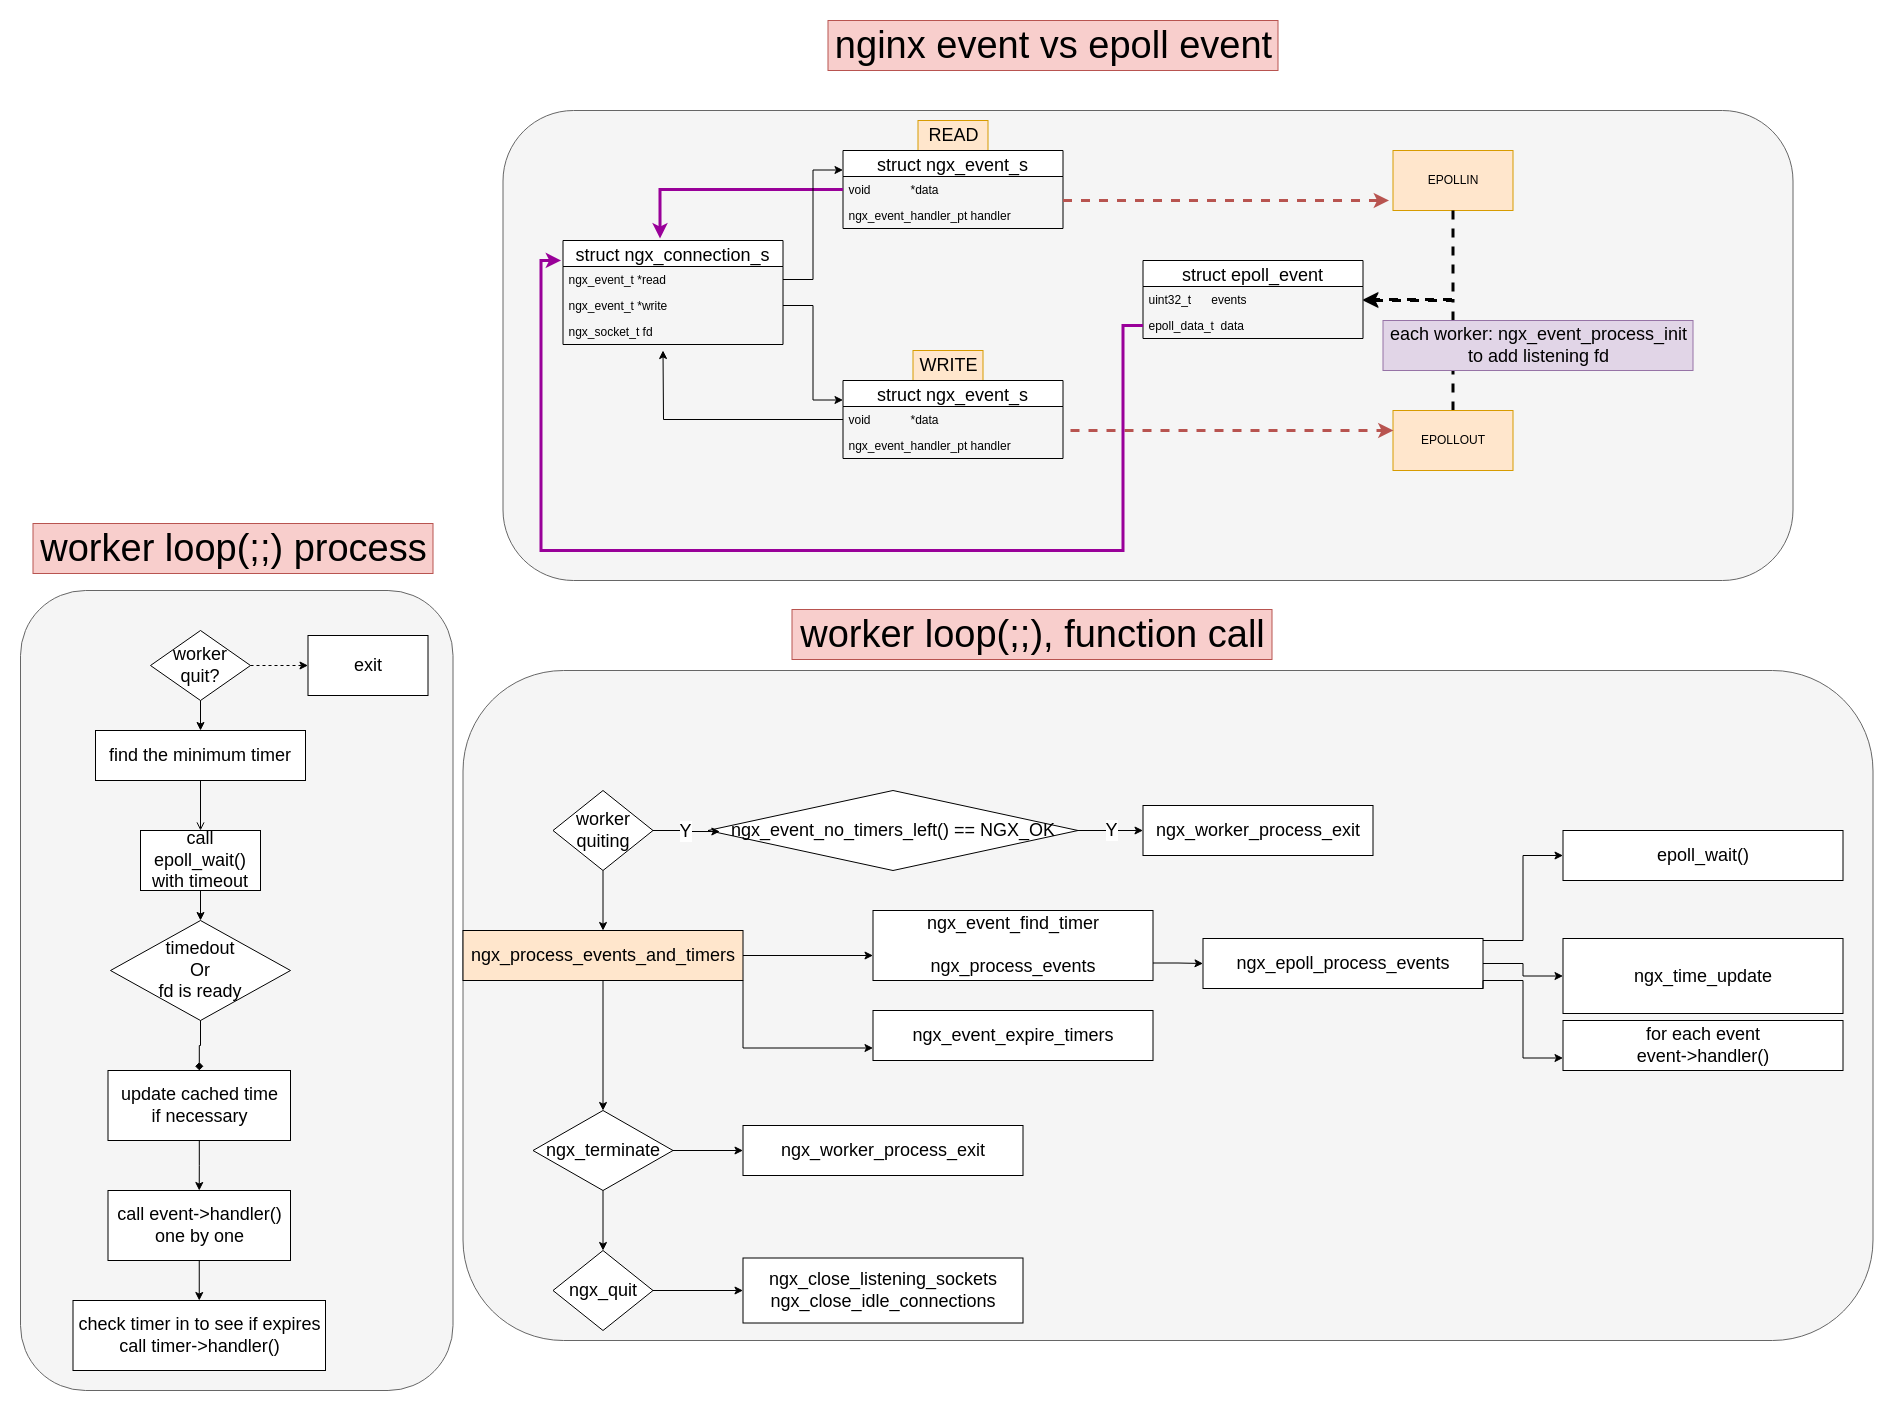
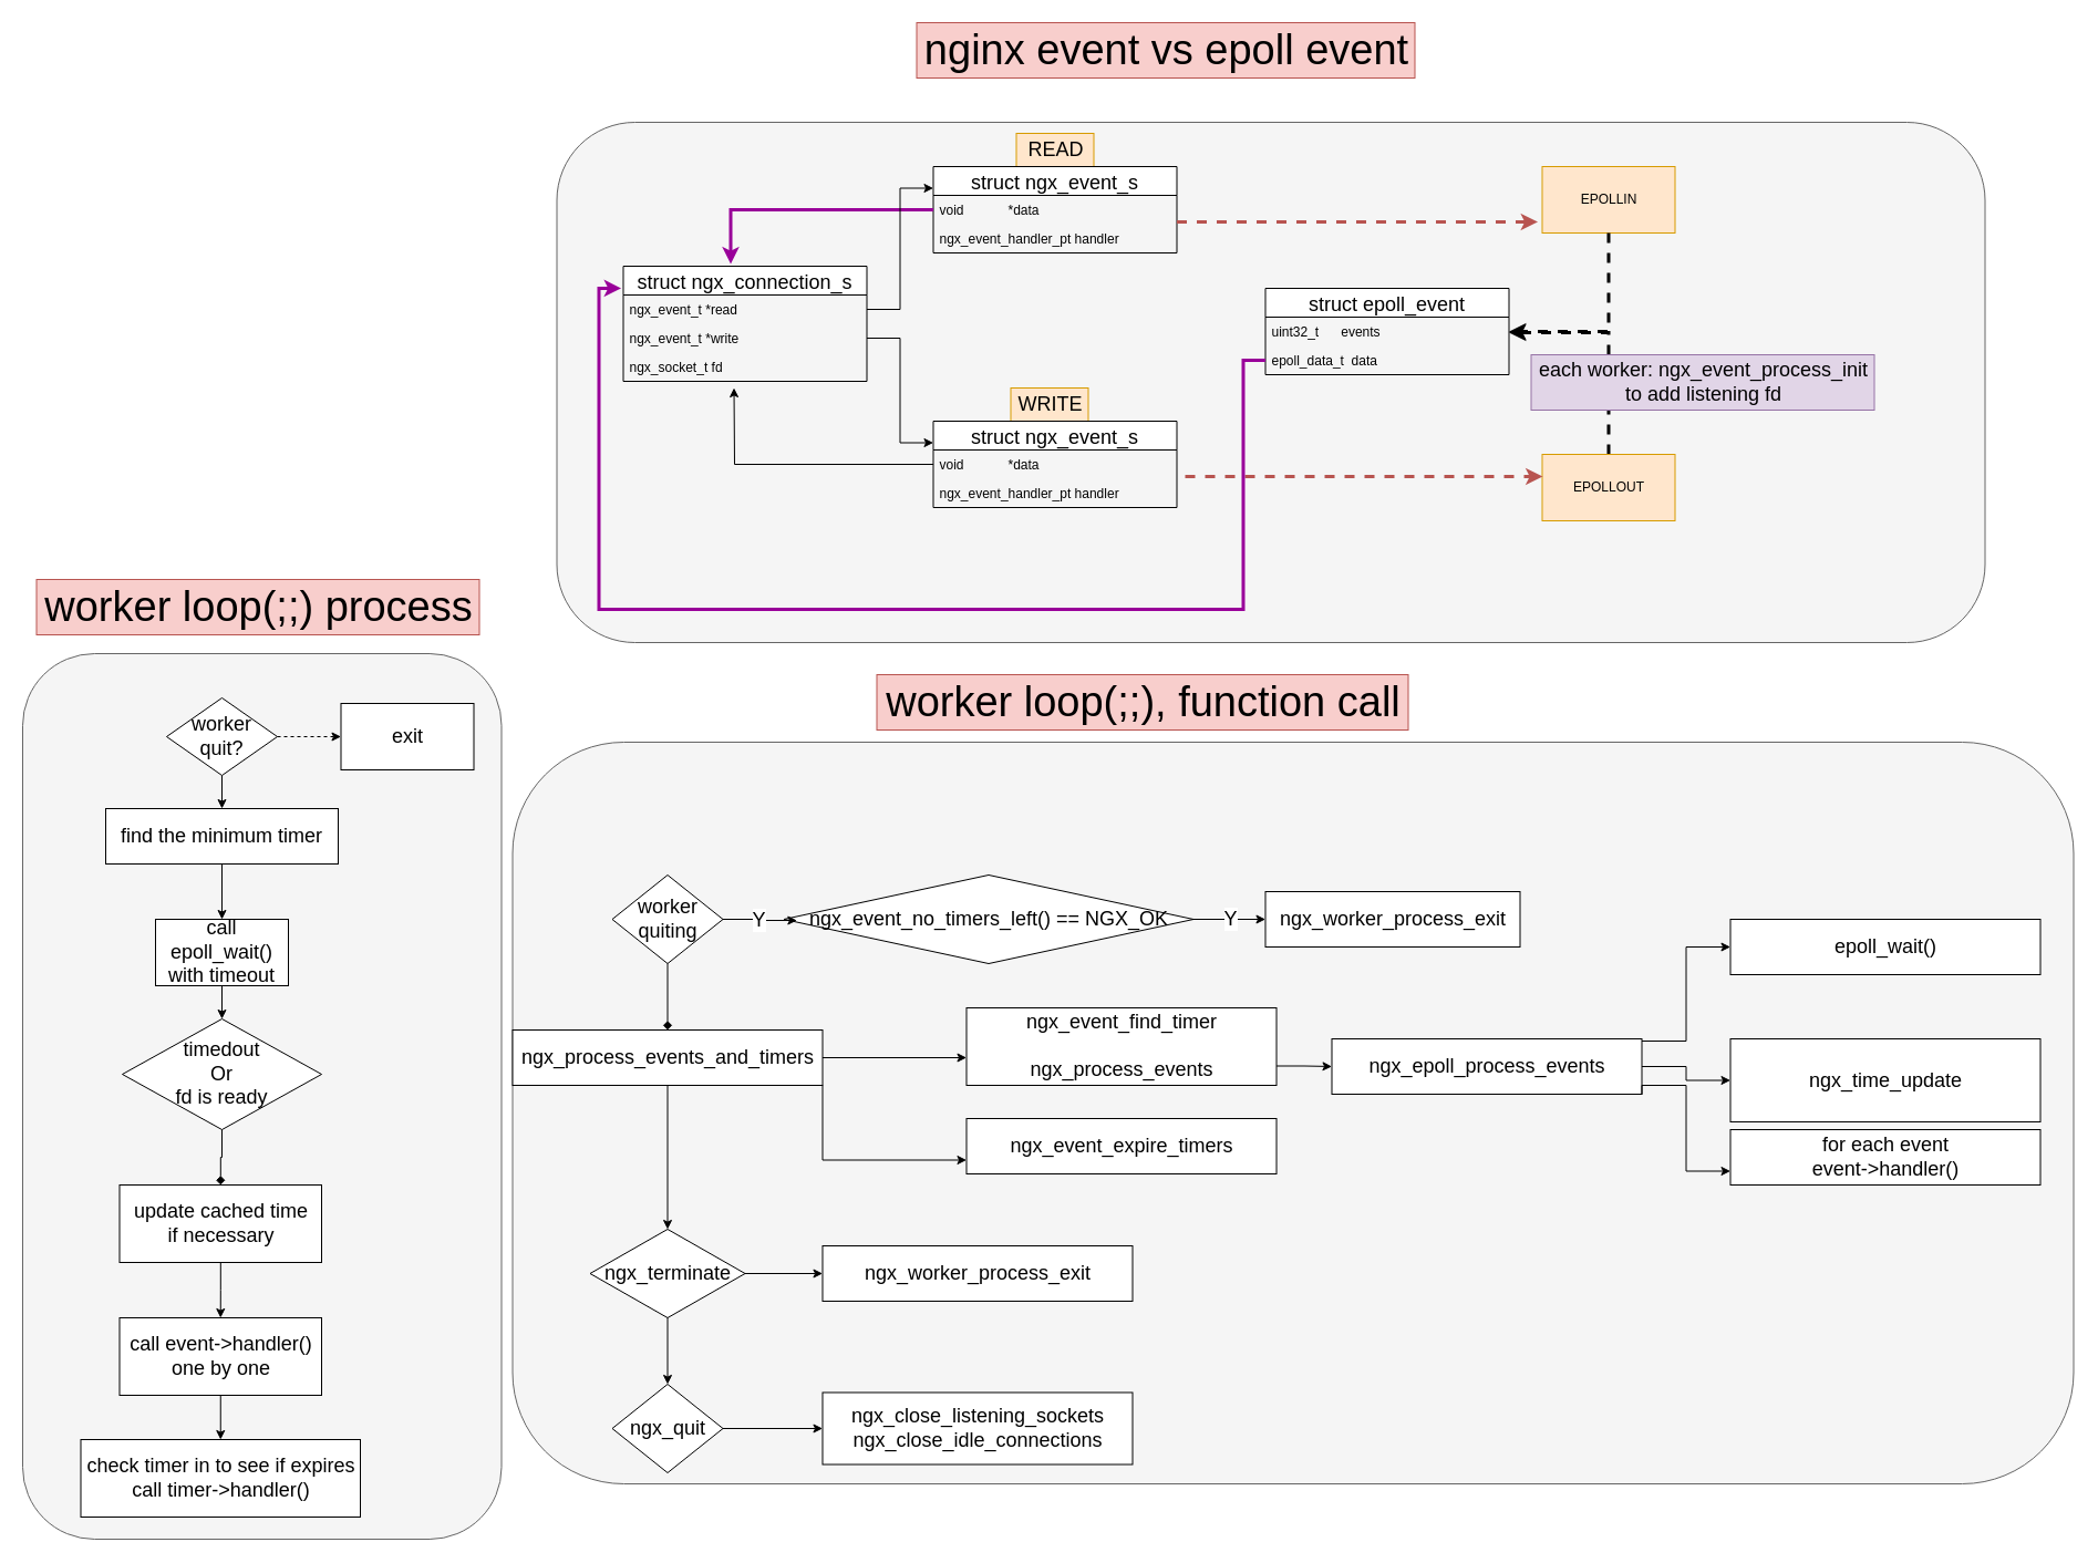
- <mxCell id="71" style="edgeStyle=orthogonalEdgeStyle;rounded=0;orthogonalLoop=1;jettySize=auto;html=1;exitX=0.5;exitY=1;exitDx=0;exitDy=0;entryX=0.5;entryY=0;entryDx=0;entryDy=0;strokeWidth=1;fontSize=18;endArrow=open;" parent="63" source="68" target="70" edge="1"><mxGeometry relative="1" as="geometry" /></mxCell>
+ <mxCell id="71" style="edgeStyle=orthogonalEdgeStyle;rounded=0;orthogonalLoop=1;jettySize=auto;html=1;exitX=0.5;exitY=1;exitDx=0;exitDy=0;entryX=0.5;entryY=0;entryDx=0;entryDy=0;strokeWidth=1;fontSize=18;" parent="63" source="68" target="70" edge="1"><mxGeometry relative="1" as="geometry" /></mxCell>
- <mxCell id="41" style="edgeStyle=orthogonalEdgeStyle;rounded=0;orthogonalLoop=1;jettySize=auto;html=1;exitX=0.5;exitY=1;exitDx=0;exitDy=0;strokeWidth=1;fontSize=18;" parent="33" source="35" target="40" edge="1"><mxGeometry relative="1" as="geometry" /></mxCell>
+ <mxCell id="41" style="edgeStyle=orthogonalEdgeStyle;rounded=0;orthogonalLoop=1;jettySize=auto;html=1;exitX=0.5;exitY=1;exitDx=0;exitDy=0;strokeWidth=1;fontSize=18;endArrow=diamond;" parent="33" source="35" target="40" edge="1"><mxGeometry relative="1" as="geometry" /></mxCell>
- <mxCell id="40" value="ngx_process_events_and_timers" style="rounded=0;whiteSpace=wrap;html=1;fontSize=18;fillColor=#ffe6cc;" parent="33" vertex="1"><mxGeometry y="321" width="280" height="50" as="geometry" /></mxCell>
+ <mxCell id="40" value="ngx_process_events_and_timers" style="rounded=0;whiteSpace=wrap;html=1;fontSize=18;" parent="33" vertex="1"><mxGeometry y="321" width="280" height="50" as="geometry" /></mxCell>
